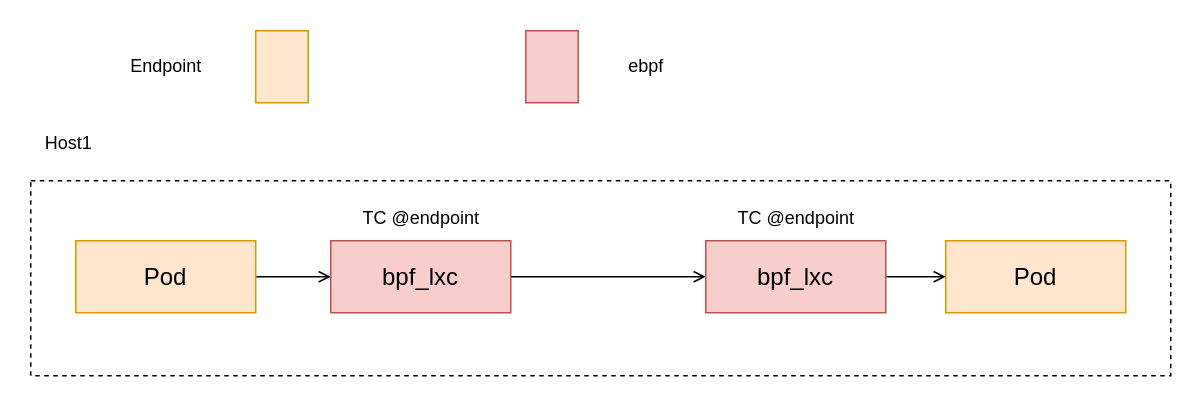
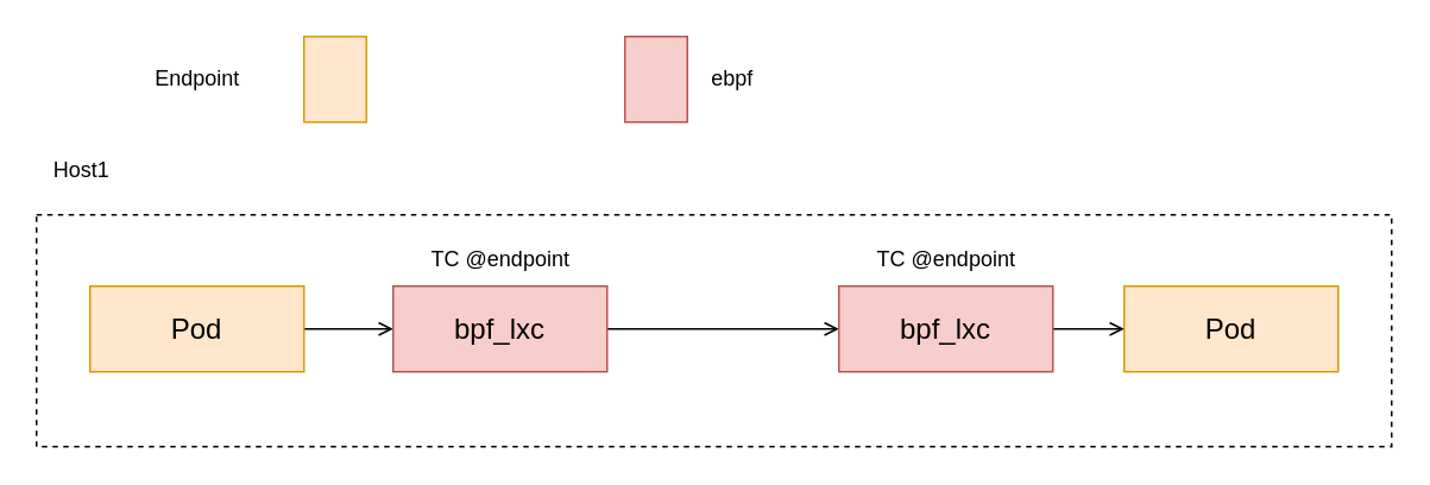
- <mxCell id="15" value="ebpf" style="text;html=1;align=center;verticalAlign=middle;resizable=0;points=[];autosize=1;strokeColor=none;fillColor=none;" vertex="1" parent="1"><mxGeometry x="405" y="29" width="50" height="30" as="geometry" /></mxCell>
+ <mxCell id="15" value="ebpf" style="text;html=1;align=center;verticalAlign=middle;resizable=0;points=[];autosize=1;strokeColor=none;fillColor=none;" vertex="1" parent="1"><mxGeometry x="385" y="29" width="50" height="30" as="geometry" /></mxCell>
